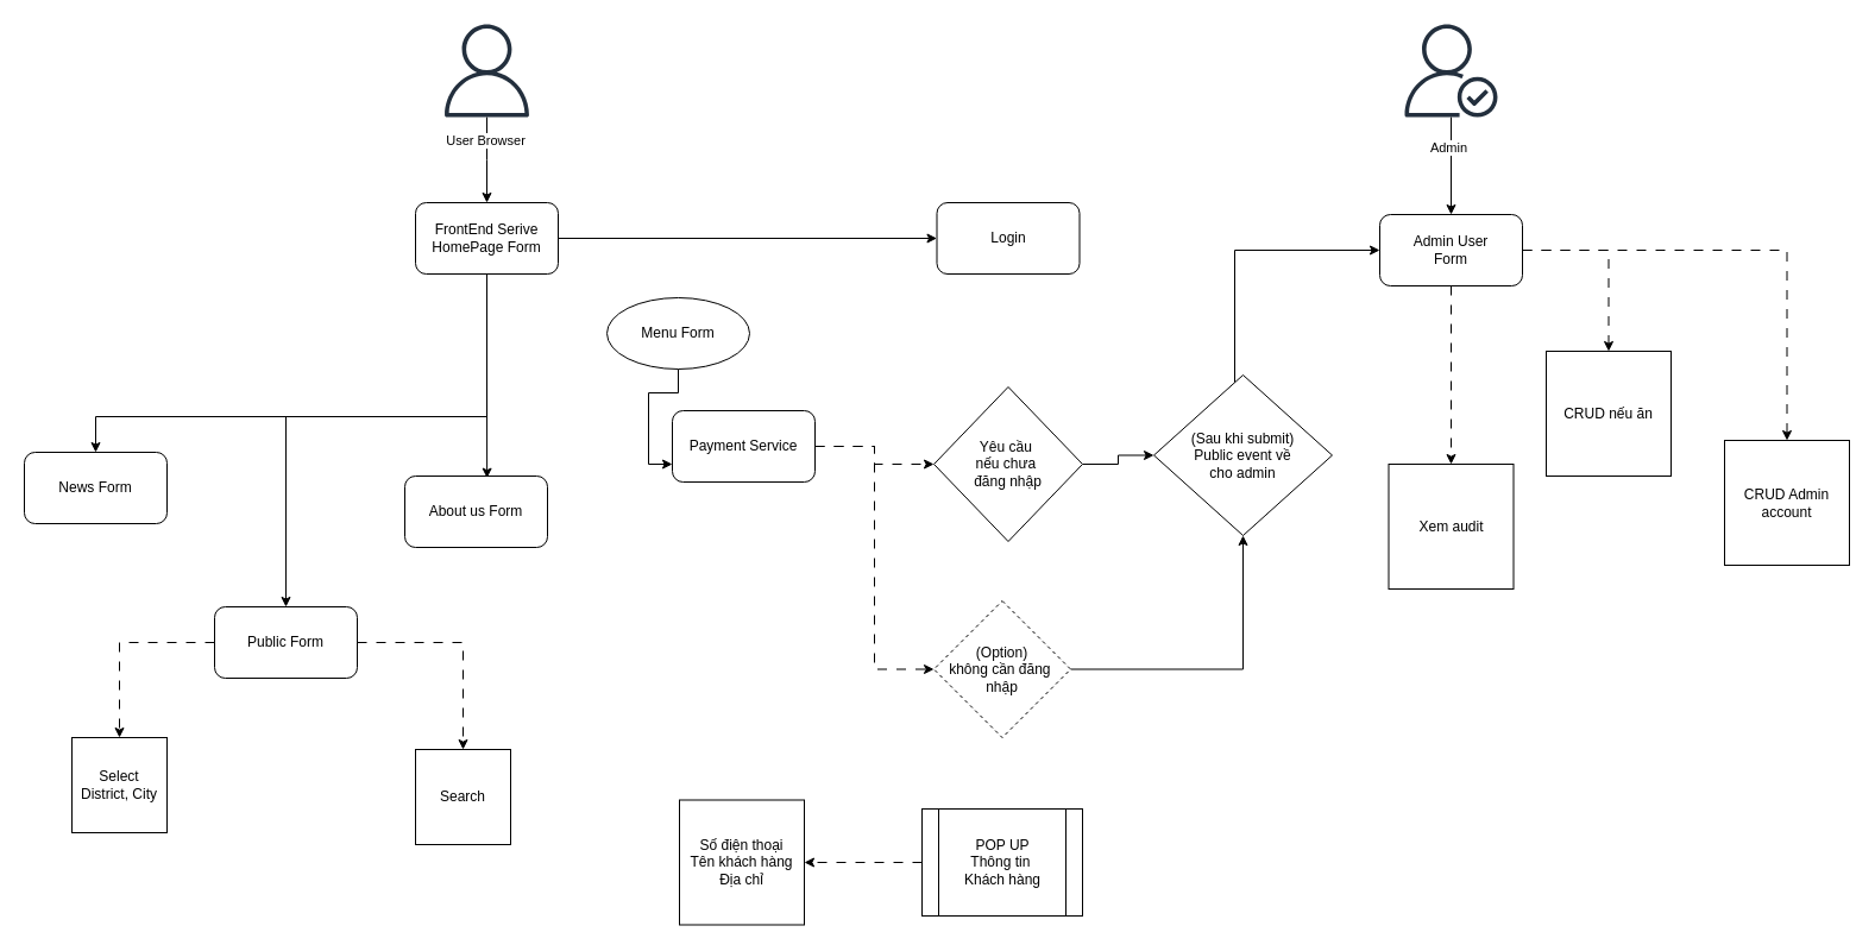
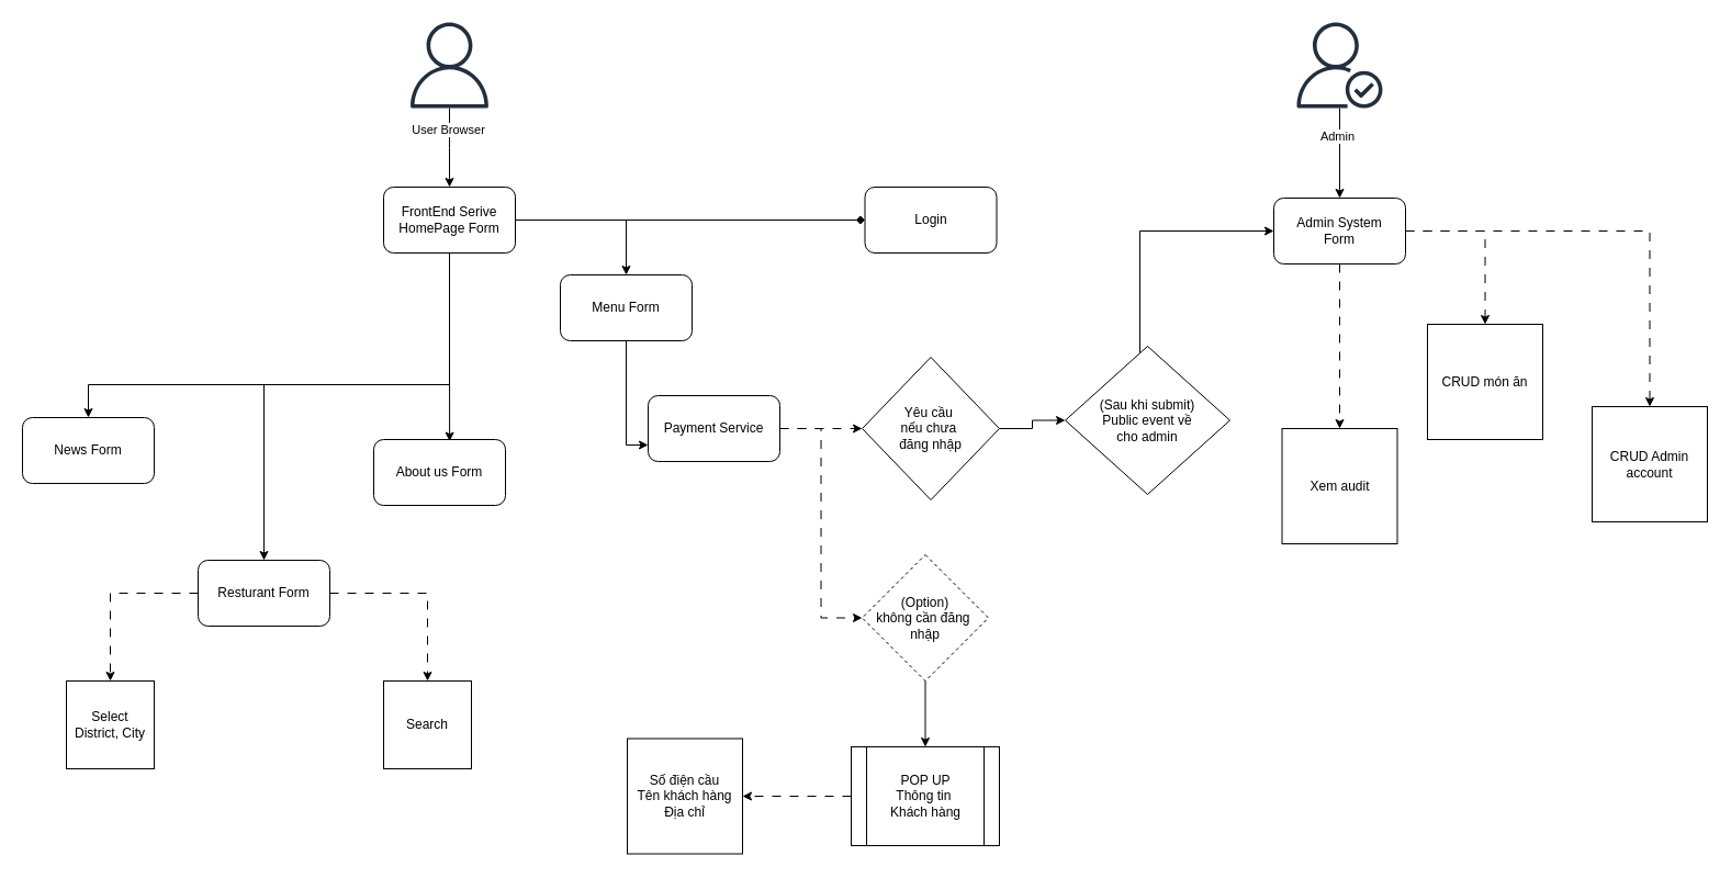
- <mxCell id="8" style="edgeStyle=orthogonalEdgeStyle;rounded=0;orthogonalLoop=1;jettySize=auto;html=1;" edge="1" parent="1" source="9" target="10"><mxGeometry relative="1" as="geometry" /></mxCell>
+ <mxCell id="8" style="edgeStyle=orthogonalEdgeStyle;rounded=0;orthogonalLoop=1;jettySize=auto;html=1;endArrow=diamond;" edge="1" parent="1" source="9" target="10"><mxGeometry relative="1" as="geometry" /></mxCell>
- <mxCell id="37" value="Admin User &lt;br&gt;Form" style="rounded=1;whiteSpace=wrap;html=1;" vertex="1" parent="1"><mxGeometry x="1160" y="180" width="120" height="60" as="geometry" /></mxCell>
+ <mxCell id="37" value="Admin System &lt;br&gt;Form" style="rounded=1;whiteSpace=wrap;html=1;" vertex="1" parent="1"><mxGeometry x="1160" y="180" width="120" height="60" as="geometry" /></mxCell>
+ <mxCell id="5" style="edgeStyle=orthogonalEdgeStyle;rounded=0;orthogonalLoop=1;jettySize=auto;html=1;entryX=0.5;entryY=0;entryDx=0;entryDy=0;" edge="1" parent="1" source="9" target="17"><mxGeometry relative="1" as="geometry" /></mxCell>
- <mxCell id="17" value="Menu Form" style="ellipse;whiteSpace=wrap;html=1;" vertex="1" parent="1"><mxGeometry x="510" y="250" width="120" height="60" as="geometry" /></mxCell>
+ <mxCell id="17" value="Menu Form" style="rounded=1;whiteSpace=wrap;html=1;" vertex="1" parent="1"><mxGeometry x="510" y="250" width="120" height="60" as="geometry" /></mxCell>
- <mxCell id="39" value="CRUD nếu ăn" style="whiteSpace=wrap;html=1;aspect=fixed;" vertex="1" parent="1"><mxGeometry x="1300" y="295" width="105" height="105" as="geometry" /></mxCell>
+ <mxCell id="39" value="CRUD món ăn" style="whiteSpace=wrap;html=1;aspect=fixed;" vertex="1" parent="1"><mxGeometry x="1300" y="295" width="105" height="105" as="geometry" /></mxCell>
- <mxCell id="22" value="Payment Service" style="rounded=1;whiteSpace=wrap;html=1;" vertex="1" parent="1"><mxGeometry x="565" y="345" width="120" height="60" as="geometry" /></mxCell>
+ <mxCell id="22" value="Payment Service" style="rounded=1;whiteSpace=wrap;html=1;" vertex="1" parent="1"><mxGeometry x="590" y="360" width="120" height="60" as="geometry" /></mxCell>
- <mxCell id="15" value="Public Form" style="rounded=1;whiteSpace=wrap;html=1;" vertex="1" parent="1"><mxGeometry x="180" y="510" width="120" height="60" as="geometry" /></mxCell>
+ <mxCell id="15" value="Resturant Form" style="rounded=1;whiteSpace=wrap;html=1;" vertex="1" parent="1"><mxGeometry x="180" y="510" width="120" height="60" as="geometry" /></mxCell>
- <mxCell id="26" style="edgeStyle=orthogonalEdgeStyle;rounded=0;orthogonalLoop=1;jettySize=auto;html=1;" edge="1" parent="1" source="27" target="42"><mxGeometry relative="1" as="geometry" /></mxCell>
+ <mxCell id="26" style="edgeStyle=orthogonalEdgeStyle;rounded=0;orthogonalLoop=1;jettySize=auto;html=1;entryX=0.5;entryY=0;entryDx=0;entryDy=0;" edge="1" parent="1" source="27" target="29"><mxGeometry relative="1" as="geometry" /></mxCell>
- <mxCell id="20" value="Search" style="whiteSpace=wrap;html=1;aspect=fixed;" vertex="1" parent="1"><mxGeometry x="349" y="630" width="80" height="80" as="geometry" /></mxCell>
+ <mxCell id="20" value="Search" style="whiteSpace=wrap;html=1;aspect=fixed;" vertex="1" parent="1"><mxGeometry x="349" y="620" width="80" height="80" as="geometry" /></mxCell>
- <mxCell id="30" value="Số điện thoại&lt;br&gt;Tên khách hàng&lt;br&gt;Địa chỉ" style="whiteSpace=wrap;html=1;aspect=fixed;" vertex="1" parent="1"><mxGeometry x="571" y="672.5" width="105" height="105" as="geometry" /></mxCell>
+ <mxCell id="30" value="Số điện cầu&lt;br&gt;Tên khách hàng&lt;br&gt;Địa chỉ" style="whiteSpace=wrap;html=1;aspect=fixed;" vertex="1" parent="1"><mxGeometry x="571" y="672.5" width="105" height="105" as="geometry" /></mxCell>
